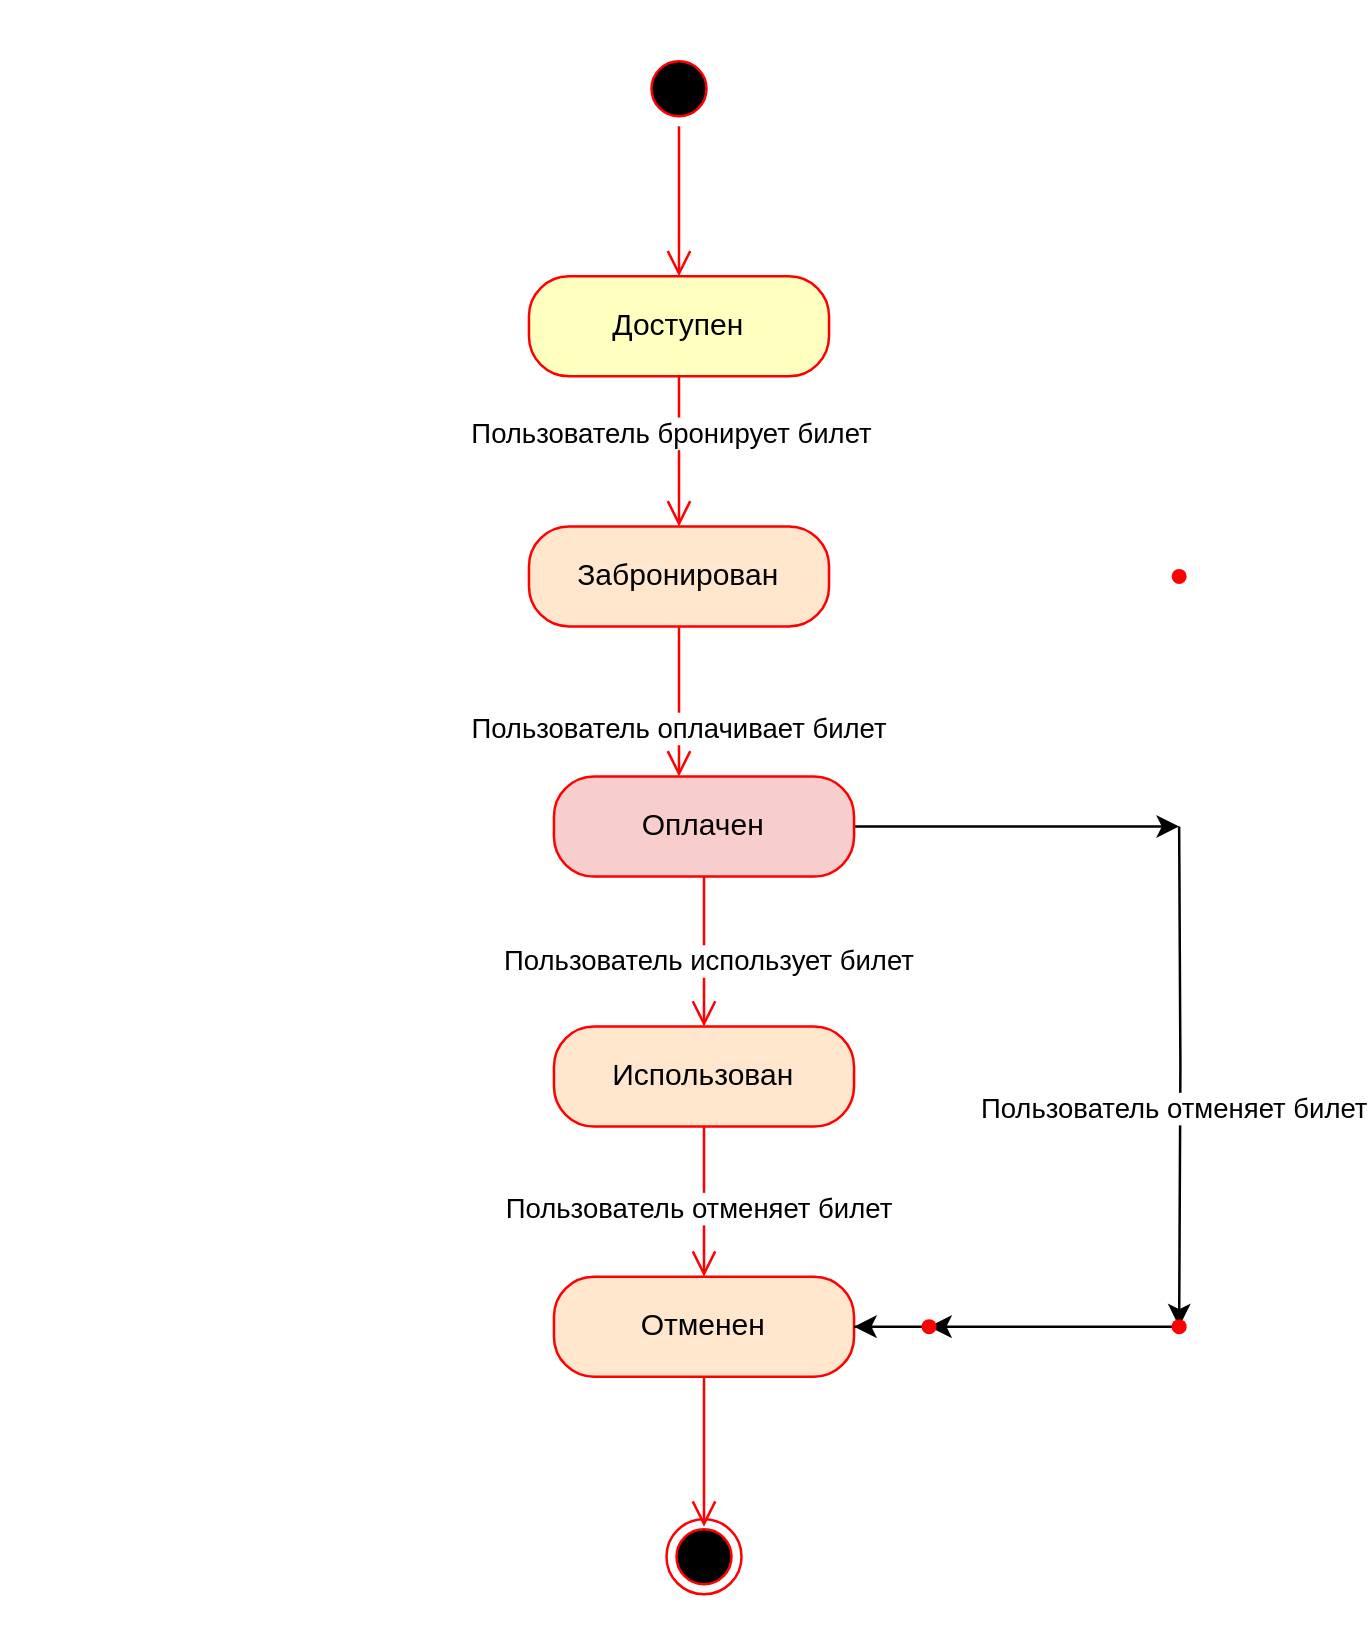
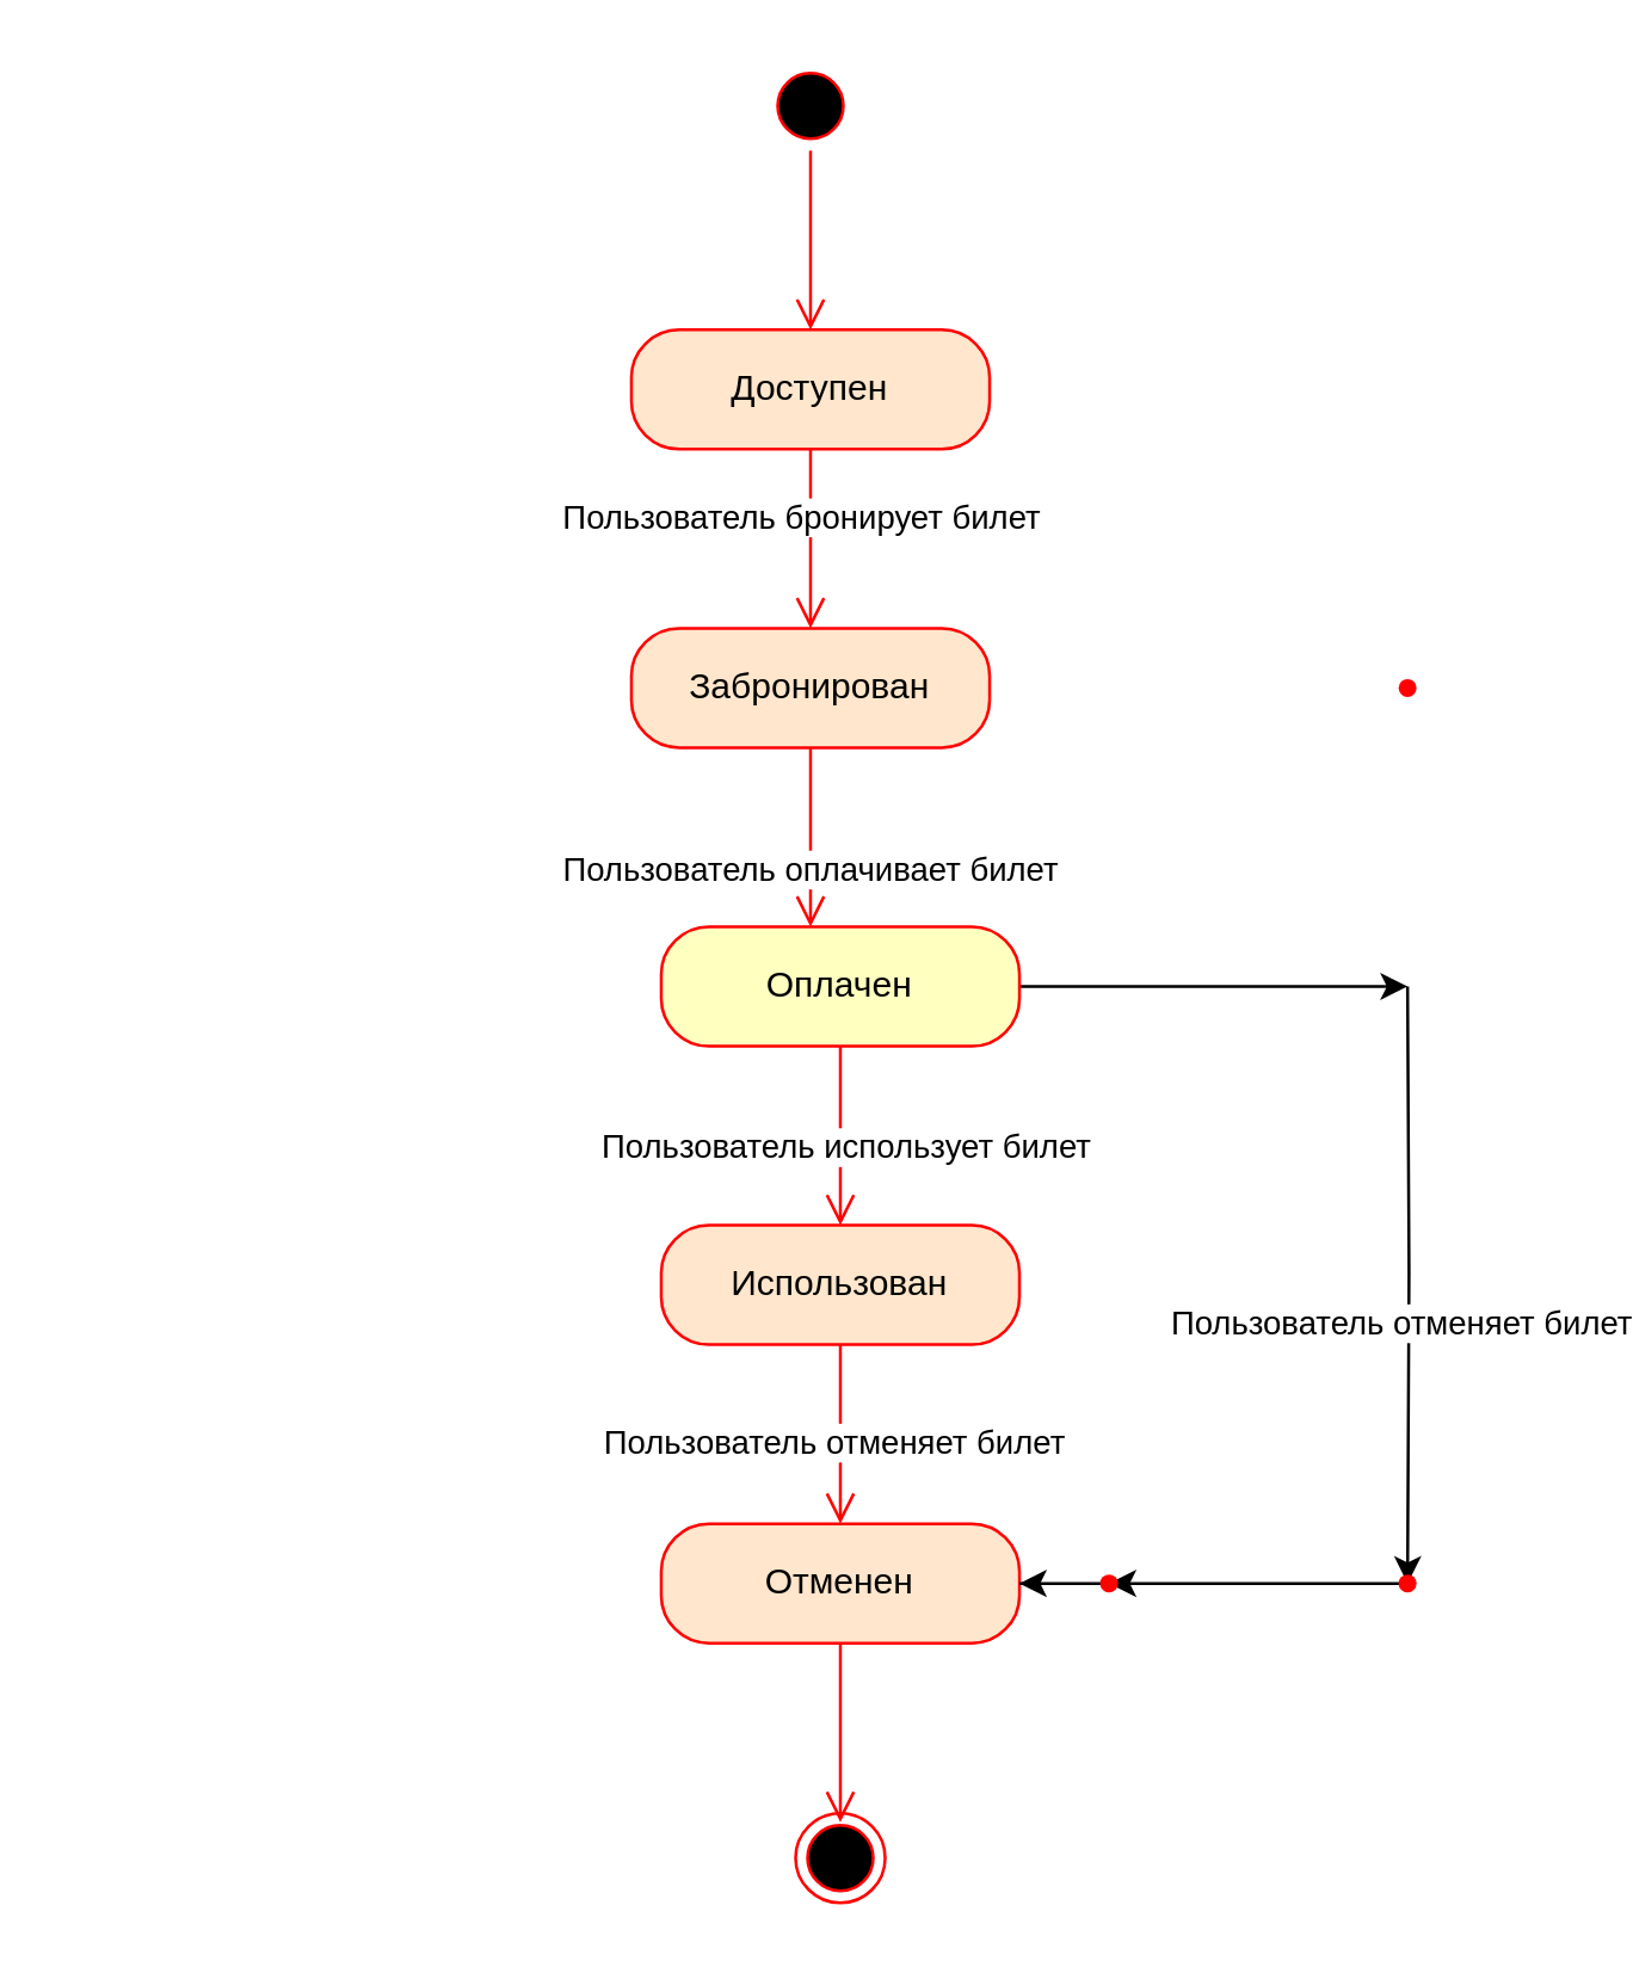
- <mxCell id="2" value="Доступен" style="rounded=1;whiteSpace=wrap;html=1;arcSize=40;fontColor=#000000;fillColor=#ffffc0;strokeColor=#ff0000;" parent="1" vertex="1"><mxGeometry x="20" y="110" width="120" height="40" as="geometry" /></mxCell>
+ <mxCell id="2" value="Доступен" style="rounded=1;whiteSpace=wrap;html=1;arcSize=40;fontColor=#000000;fillColor=#ffe6cc;strokeColor=#ff0000;" parent="1" vertex="1"><mxGeometry x="20" y="110" width="120" height="40" as="geometry" /></mxCell>
- <mxCell id="12" value="Оплачен" style="rounded=1;whiteSpace=wrap;html=1;arcSize=40;fontColor=#000000;fillColor=#f8cecc;strokeColor=#ff0000;" parent="1" vertex="1"><mxGeometry x="30" y="310" width="120" height="40" as="geometry" /></mxCell>
+ <mxCell id="12" value="Оплачен" style="rounded=1;whiteSpace=wrap;html=1;arcSize=40;fontColor=#000000;fillColor=#ffffc0;strokeColor=#ff0000;" parent="1" vertex="1"><mxGeometry x="30" y="310" width="120" height="40" as="geometry" /></mxCell>
